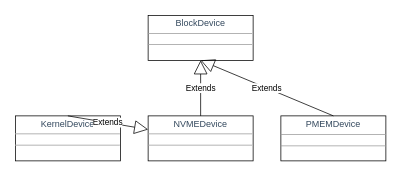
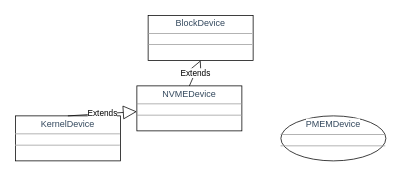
- <mxCell id="8" value="Extends" style="endArrow=block;endSize=16;endFill=0;html=1;fontFamily=Helvetica;entryX=0.5;entryY=1;entryDx=0;entryDy=0;exitX=0.5;exitY=0;exitDx=0;exitDy=0;" edge="1" parent="1" source="2" target="5"><mxGeometry width="160" relative="1" as="geometry"><mxPoint x="277" y="164" as="sourcePoint" /><mxPoint x="277" y="90" as="targetPoint" /></mxGeometry></mxCell>
- <mxCell id="3" value="&lt;p style=&quot;margin: 4px 0px 0px ; text-align: center&quot;&gt;&lt;font style=&quot;font-size: 12px&quot;&gt;&lt;span style=&quot;color: rgb(52 , 73 , 94) ; text-align: left ; word-spacing: 0.8px ; background-color: rgb(255 , 255 , 255)&quot;&gt;NVMEDevice&lt;/span&gt;&lt;br&gt;&lt;/font&gt;&lt;/p&gt;&lt;hr size=&quot;1&quot;&gt;&lt;div style=&quot;height: 2px&quot;&gt;&lt;/div&gt;&lt;hr size=&quot;1&quot;&gt;&lt;div style=&quot;height: 2px&quot;&gt;&lt;/div&gt;" style="verticalAlign=top;align=left;overflow=fill;fontSize=12;fontFamily=Helvetica;html=1;" vertex="1" parent="1"><mxGeometry x="197" y="154" width="140" height="60" as="geometry" /></mxCell>
+ <mxCell id="3" value="&lt;p style=&quot;margin: 4px 0px 0px ; text-align: center&quot;&gt;&lt;font style=&quot;font-size: 12px&quot;&gt;&lt;span style=&quot;color: rgb(52 , 73 , 94) ; text-align: left ; word-spacing: 0.8px ; background-color: rgb(255 , 255 , 255)&quot;&gt;NVMEDevice&lt;/span&gt;&lt;br&gt;&lt;/font&gt;&lt;/p&gt;&lt;hr size=&quot;1&quot;&gt;&lt;div style=&quot;height: 2px&quot;&gt;&lt;/div&gt;&lt;hr size=&quot;1&quot;&gt;&lt;div style=&quot;height: 2px&quot;&gt;&lt;/div&gt;" style="verticalAlign=top;align=left;overflow=fill;fontSize=12;fontFamily=Helvetica;html=1;" vertex="1" parent="1"><mxGeometry x="182" y="114" width="140" height="60" as="geometry" /></mxCell>
- <mxCell id="2" value="&lt;font style=&quot;font-size: 12px&quot;&gt;&lt;span style=&quot;color: rgb(52 , 73 , 94) ; font-family: &amp;quot;ubuntu&amp;quot; , &amp;quot;source sans pro&amp;quot; , sans-serif ; word-spacing: 0.8px ; background-color: rgb(255 , 255 , 255)&quot;&gt;PMEM&lt;/span&gt;&lt;span style=&quot;background-color: rgb(255 , 255 , 255) ; color: rgb(52 , 73 , 94) ; word-spacing: 0.8px&quot;&gt;Device&lt;/span&gt;&lt;/font&gt;&lt;span style=&quot;color: rgb(52 , 73 , 94) ; font-family: &amp;quot;ubuntu&amp;quot; , &amp;quot;source sans pro&amp;quot; , sans-serif ; font-size: 16px ; word-spacing: 0.8px ; background-color: rgb(255 , 255 , 255)&quot;&gt;&lt;br&gt;&lt;/span&gt;&lt;hr size=&quot;1&quot;&gt;&lt;div style=&quot;height: 2px&quot;&gt;&lt;/div&gt;&lt;hr size=&quot;1&quot;&gt;&lt;div style=&quot;height: 2px&quot;&gt;&lt;/div&gt;" style="verticalAlign=top;align=center;overflow=fill;fontSize=12;fontFamily=Helvetica;html=1;" vertex="1" parent="1"><mxGeometry x="374" y="154" width="140" height="60" as="geometry" /></mxCell>
+ <mxCell id="2" value="&lt;font style=&quot;font-size: 12px&quot;&gt;&lt;span style=&quot;color: rgb(52 , 73 , 94) ; font-family: &amp;quot;ubuntu&amp;quot; , &amp;quot;source sans pro&amp;quot; , sans-serif ; word-spacing: 0.8px ; background-color: rgb(255 , 255 , 255)&quot;&gt;PMEM&lt;/span&gt;&lt;span style=&quot;background-color: rgb(255 , 255 , 255) ; color: rgb(52 , 73 , 94) ; word-spacing: 0.8px&quot;&gt;Device&lt;/span&gt;&lt;/font&gt;&lt;span style=&quot;color: rgb(52 , 73 , 94) ; font-family: &amp;quot;ubuntu&amp;quot; , &amp;quot;source sans pro&amp;quot; , sans-serif ; font-size: 16px ; word-spacing: 0.8px ; background-color: rgb(255 , 255 , 255)&quot;&gt;&lt;br&gt;&lt;/span&gt;&lt;hr size=&quot;1&quot;&gt;&lt;div style=&quot;height: 2px&quot;&gt;&lt;/div&gt;&lt;hr size=&quot;1&quot;&gt;&lt;div style=&quot;height: 2px&quot;&gt;&lt;/div&gt;" style="ellipse;verticalAlign=top;align=center;overflow=fill;fontSize=12;fontFamily=Helvetica;html=1;" vertex="1" parent="1"><mxGeometry x="374" y="154" width="140" height="60" as="geometry" /></mxCell>
